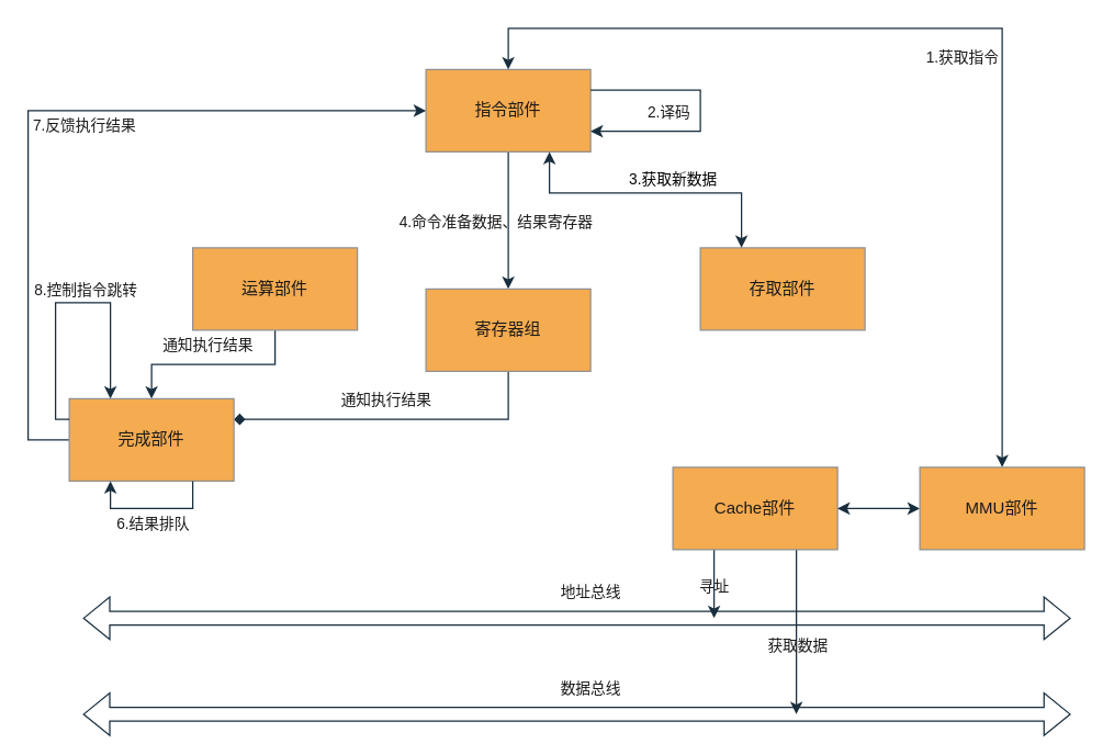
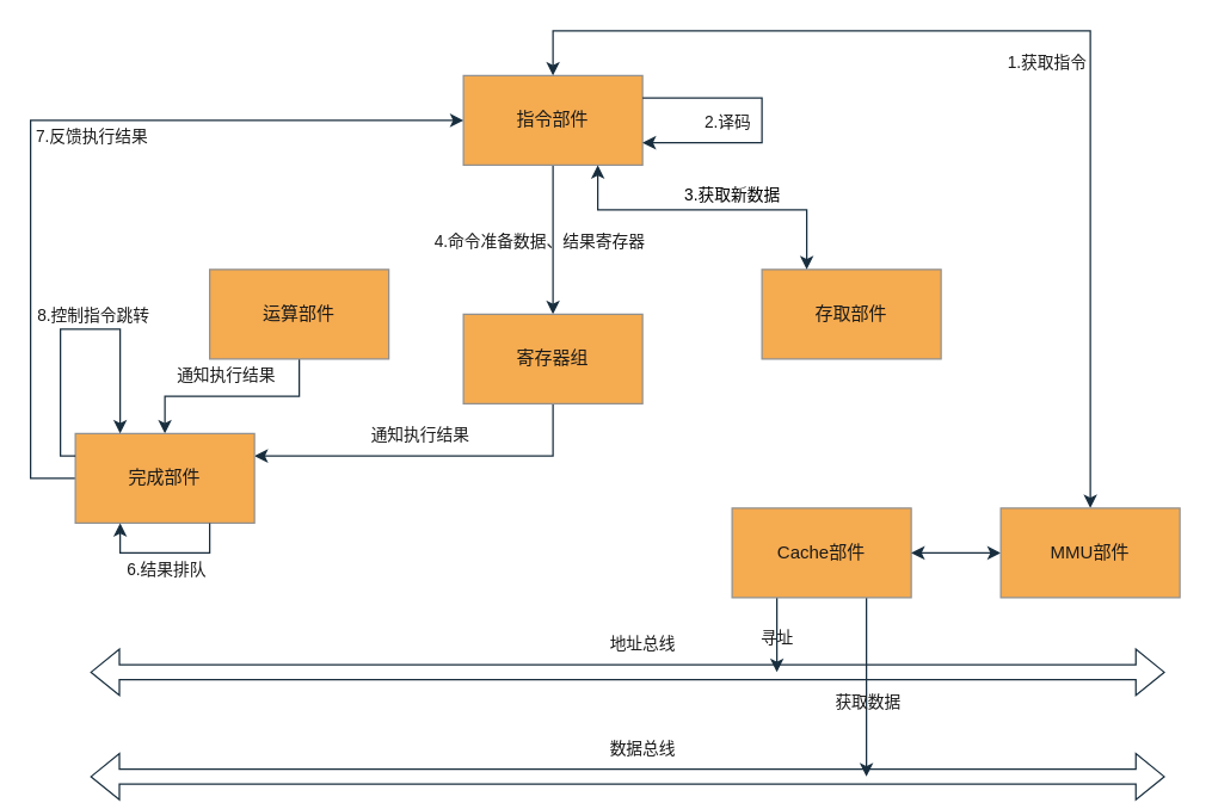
- <mxCell id="5" style="edgeStyle=orthogonalEdgeStyle;rounded=0;orthogonalLoop=1;jettySize=auto;html=1;exitX=0.5;exitY=1;exitDx=0;exitDy=0;entryX=1;entryY=0.25;entryDx=0;entryDy=0;labelBackgroundColor=none;fontColor=default;strokeColor=#182E3E;endArrow=diamond;" parent="1" source="7" target="16" edge="1"><mxGeometry relative="1" as="geometry" /></mxCell>
+ <mxCell id="5" style="edgeStyle=orthogonalEdgeStyle;rounded=0;orthogonalLoop=1;jettySize=auto;html=1;exitX=0.5;exitY=1;exitDx=0;exitDy=0;entryX=1;entryY=0.25;entryDx=0;entryDy=0;labelBackgroundColor=none;fontColor=default;strokeColor=#182E3E;" parent="1" source="7" target="16" edge="1"><mxGeometry relative="1" as="geometry" /></mxCell>
